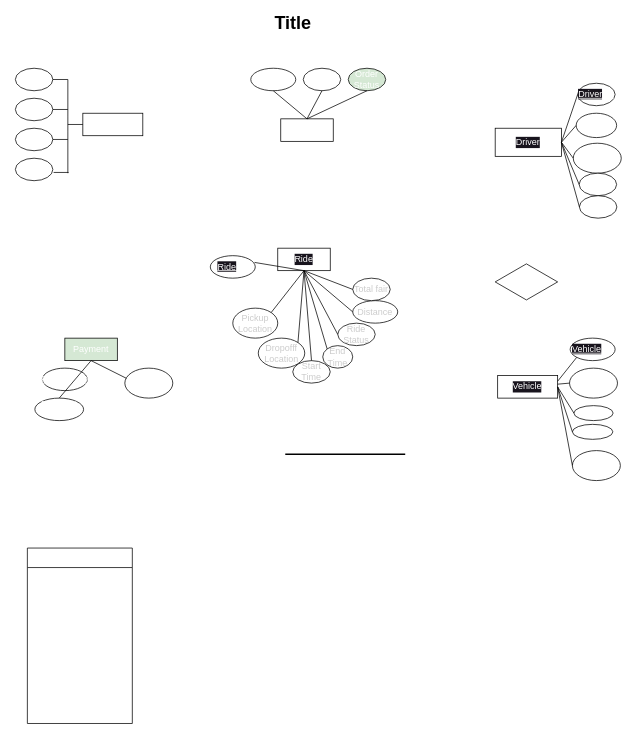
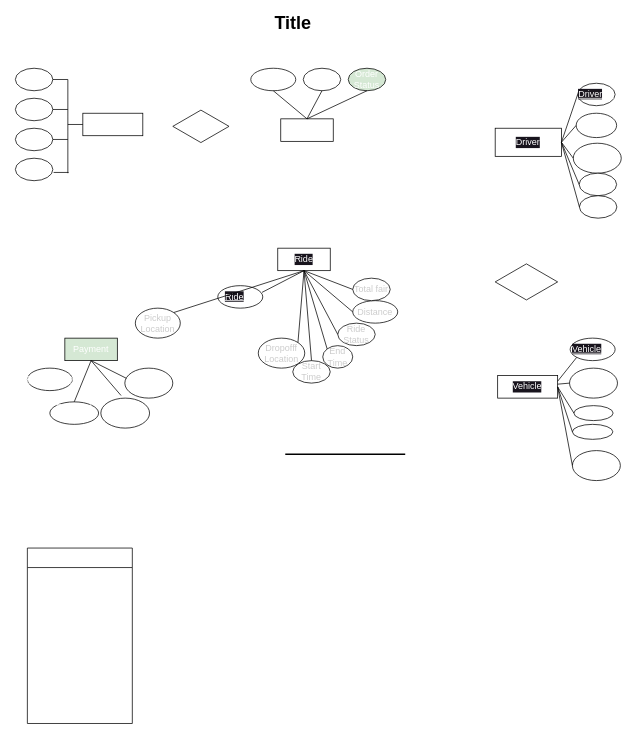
+ <mxCell id="14" value="Place" style="html=1;whiteSpace=wrap;aspect=fixed;shape=isoRectangle;labelBackgroundColor=none;fontFamily=Helvetica;fontColor=#FFFFFF;" vertex="1" parent="1"><mxGeometry x="230" y="145" width="75" height="45" as="geometry" /></mxCell>
- <mxCell id="22" value="&lt;u&gt;&lt;span style=&quot;background-color: rgb(24, 20, 29);&quot;&gt;Ride&lt;/span&gt;&amp;nbsp;ID&lt;/u&gt;" style="ellipse;whiteSpace=wrap;html=1;shadow=0;labelBackgroundColor=none;fontFamily=Helvetica;fontColor=#FFFFFF;" vertex="1" parent="1"><mxGeometry x="280" y="340" width="60" height="30" as="geometry" /></mxCell>
+ <mxCell id="22" value="&lt;u&gt;&lt;span style=&quot;background-color: rgb(24, 20, 29);&quot;&gt;Ride&lt;/span&gt;&amp;nbsp;ID&lt;/u&gt;" style="ellipse;whiteSpace=wrap;html=1;shadow=0;labelBackgroundColor=none;fontFamily=Helvetica;fontColor=#FFFFFF;" vertex="1" parent="1"><mxGeometry x="290" y="380" width="60" height="30" as="geometry" /></mxCell>
- <mxCell id="54" value="&lt;p&gt;&lt;span style=&quot;color: rgb(204, 204, 204); text-align: left;&quot;&gt;Pickup Location&lt;/span&gt;&lt;/p&gt;" style="ellipse;whiteSpace=wrap;html=1;shadow=0;labelBackgroundColor=none;fontFamily=Helvetica;fontColor=#FFFFFF;" vertex="1" parent="1"><mxGeometry x="310" y="410" width="60" height="40" as="geometry" /></mxCell>
+ <mxCell id="54" value="&lt;p&gt;&lt;span style=&quot;color: rgb(204, 204, 204); text-align: left;&quot;&gt;Pickup Location&lt;/span&gt;&lt;/p&gt;" style="ellipse;whiteSpace=wrap;html=1;shadow=0;labelBackgroundColor=none;fontFamily=Helvetica;fontColor=#FFFFFF;" vertex="1" parent="1"><mxGeometry x="180" y="410" width="60" height="40" as="geometry" /></mxCell>
- <mxCell id="23" value="&lt;u&gt;Payment&amp;nbsp;ID&lt;/u&gt;" style="ellipse;whiteSpace=wrap;html=1;shadow=0;labelBackgroundColor=none;fontFamily=Helvetica;fontColor=#FFFFFF;" vertex="1" parent="1"><mxGeometry x="56" y="490" width="60" height="30" as="geometry" /></mxCell>
+ <mxCell id="23" value="&lt;u&gt;Payment&amp;nbsp;ID&lt;/u&gt;" style="ellipse;whiteSpace=wrap;html=1;shadow=0;labelBackgroundColor=none;fontFamily=Helvetica;fontColor=#FFFFFF;" vertex="1" parent="1"><mxGeometry x="36" y="490" width="60" height="30" as="geometry" /></mxCell>
+ <mxCell id="34" value="" style="endArrow=none;html=1;fontFamily=Helvetica;fontColor=#FFFFFF;exitX=0.415;exitY=-0.087;exitDx=0;exitDy=0;entryX=0.5;entryY=1;entryDx=0;entryDy=0;exitPerimeter=0;" edge="1" parent="1" source="31" target="16"><mxGeometry width="50" height="50" relative="1" as="geometry"><mxPoint x="116" y="525" as="sourcePoint" /><mxPoint x="141" y="500" as="targetPoint" /></mxGeometry></mxCell>
- <mxCell id="30" value="Payment status" style="ellipse;whiteSpace=wrap;html=1;shadow=0;labelBackgroundColor=none;fontFamily=Helvetica;fontColor=#FFFFFF;" vertex="1" parent="1"><mxGeometry x="46" y="530" width="65" height="30" as="geometry" /></mxCell>
+ <mxCell id="30" value="Payment status" style="ellipse;whiteSpace=wrap;html=1;shadow=0;labelBackgroundColor=none;fontFamily=Helvetica;fontColor=#FFFFFF;" vertex="1" parent="1"><mxGeometry x="66" y="535" width="65" height="30" as="geometry" /></mxCell>
+ <mxCell id="31" value="Payment method" style="ellipse;whiteSpace=wrap;html=1;shadow=0;labelBackgroundColor=none;fontFamily=Helvetica;fontColor=#FFFFFF;" vertex="1" parent="1"><mxGeometry x="134" y="530" width="65" height="40" as="geometry" /></mxCell>
